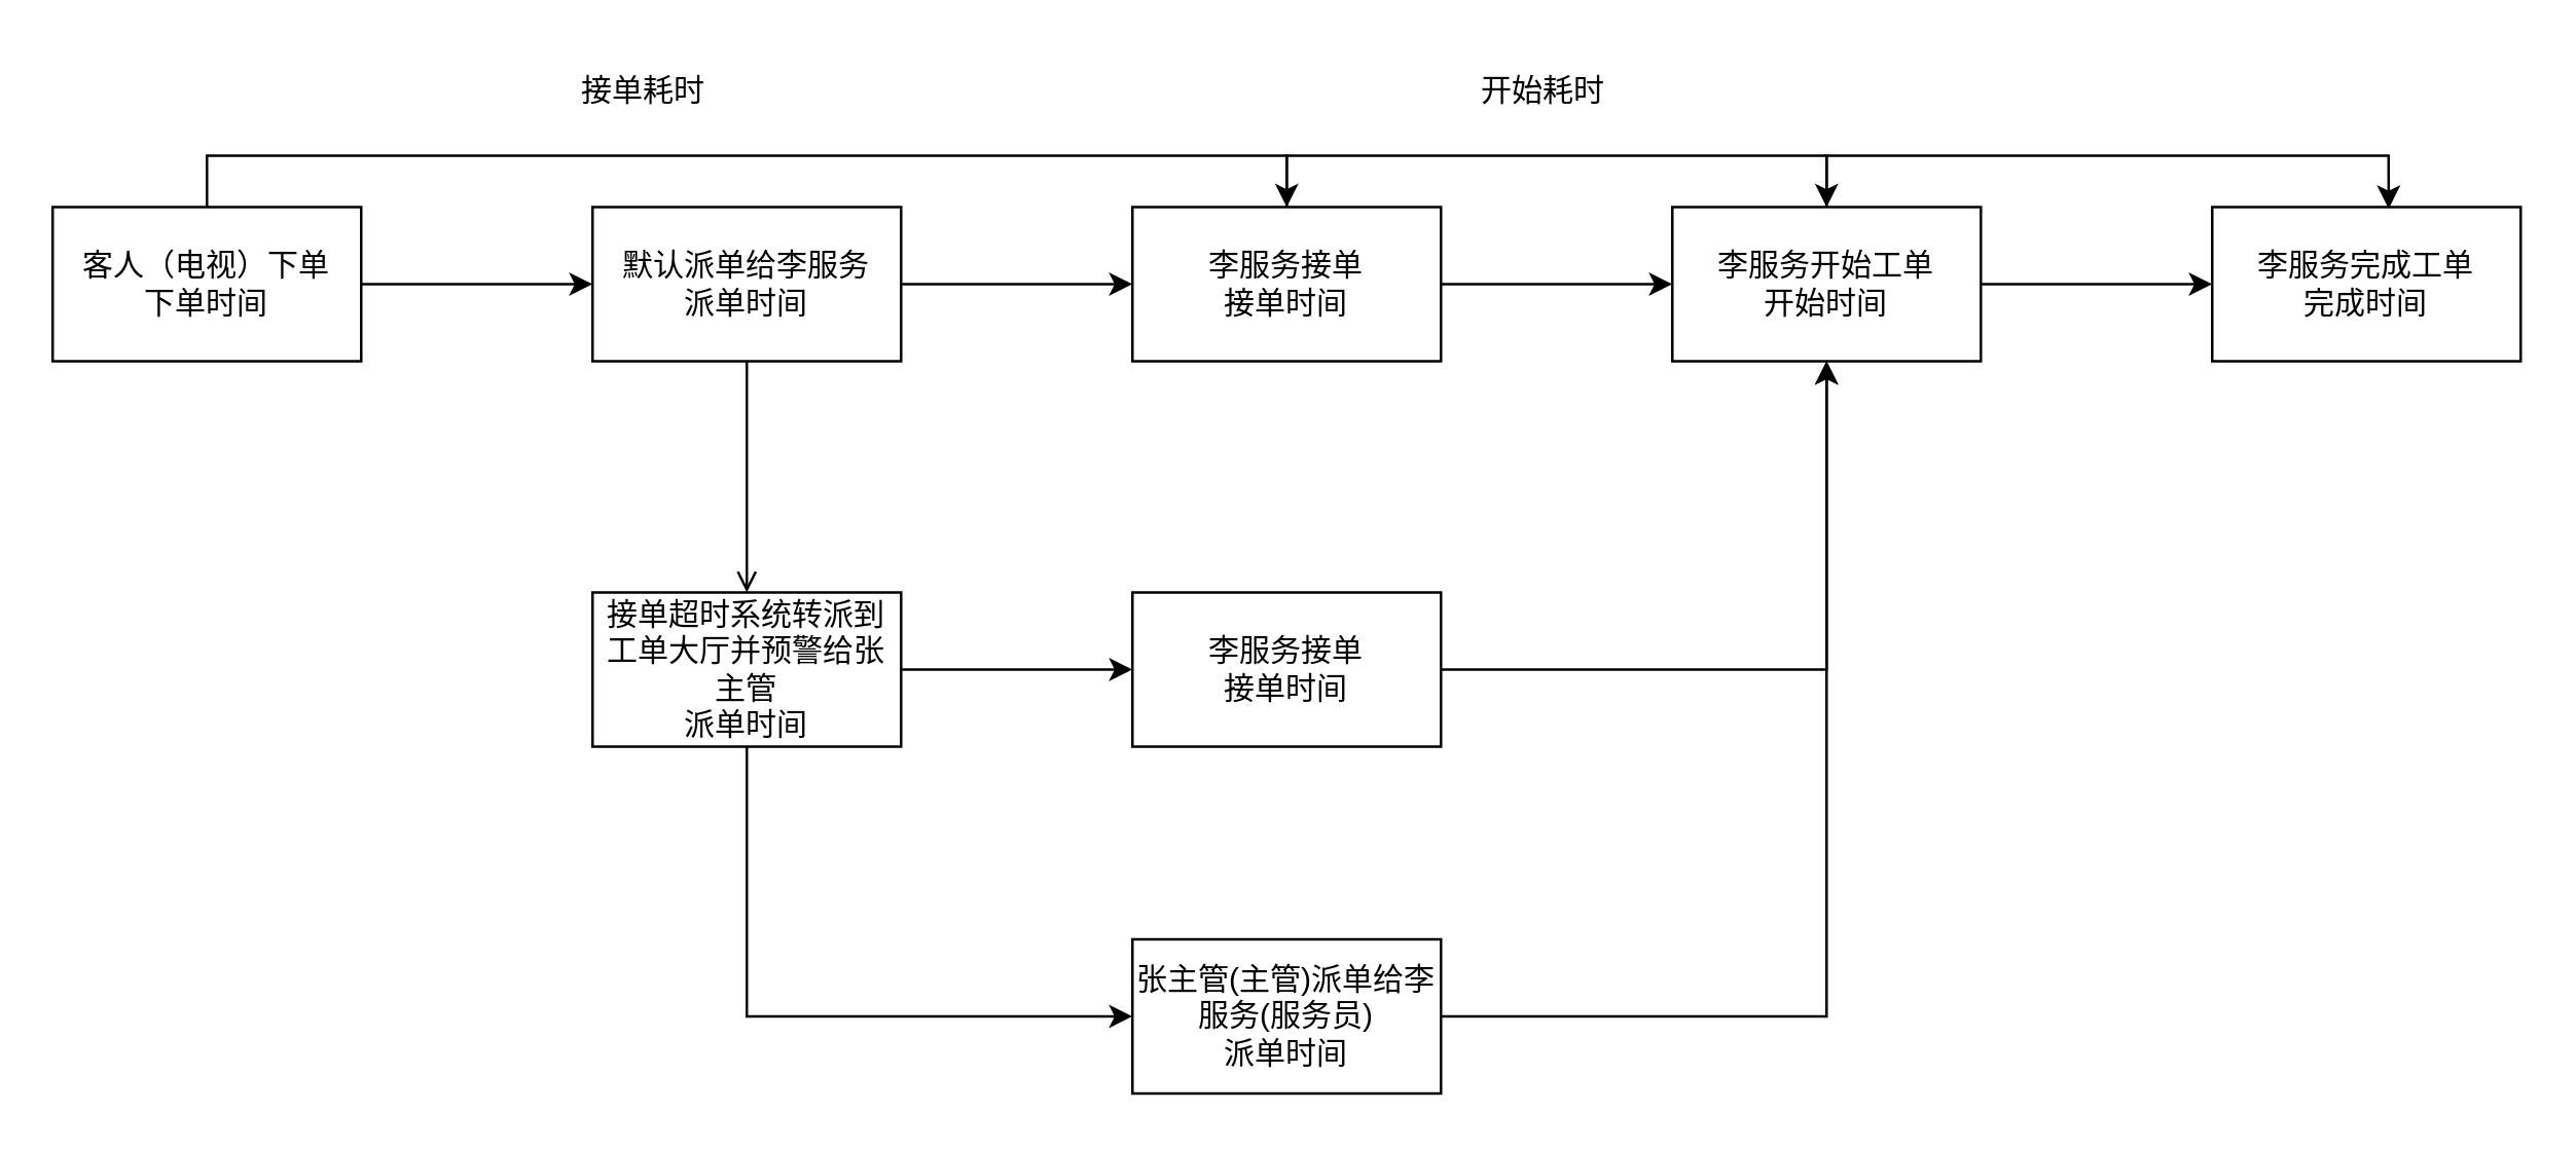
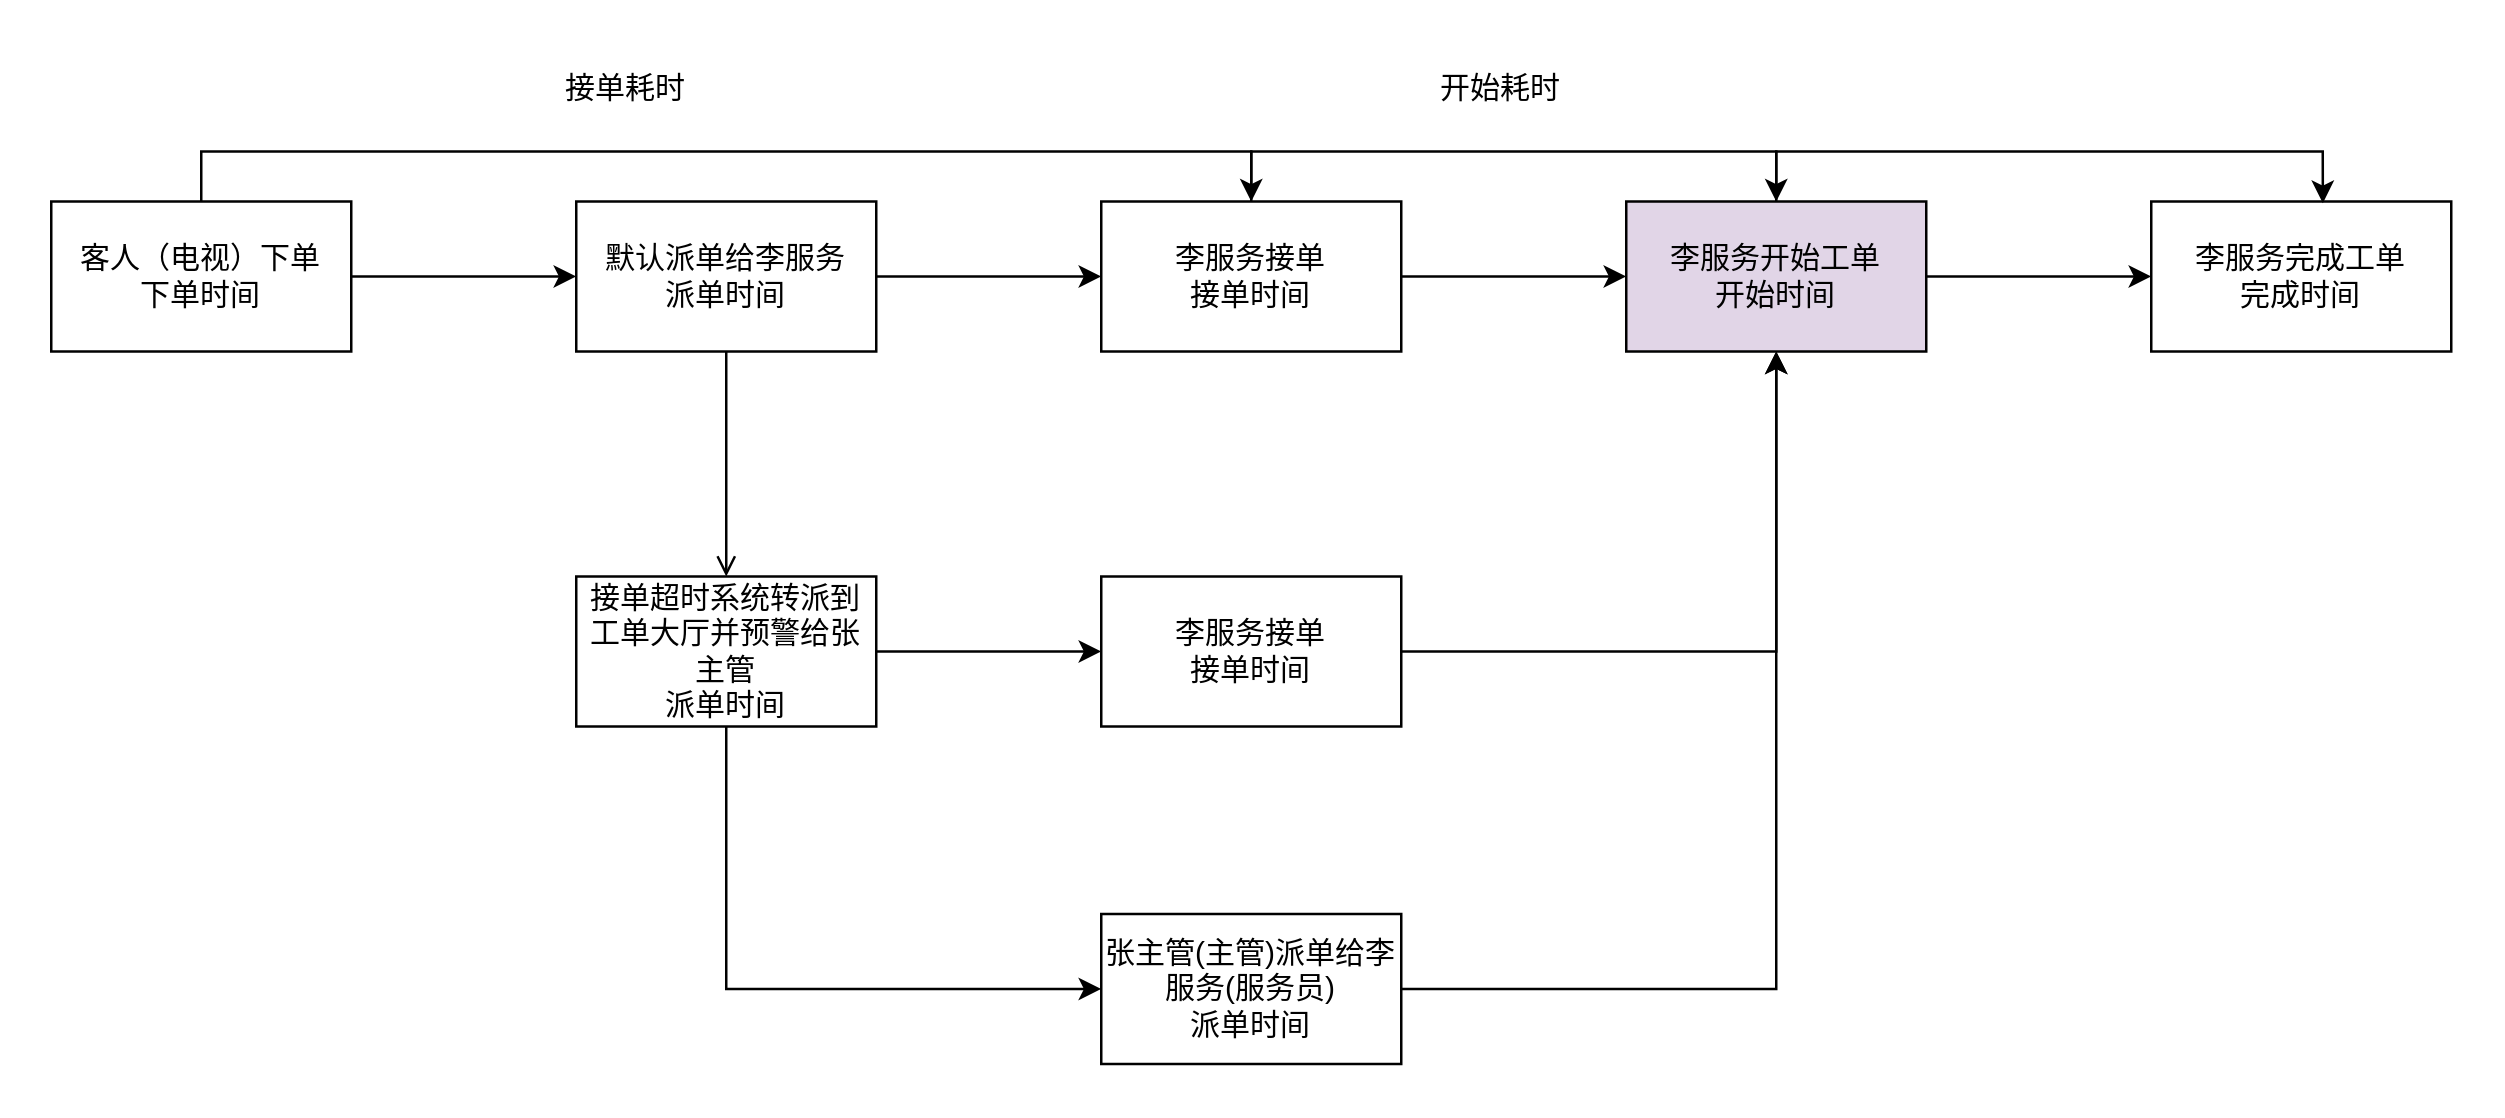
- <mxCell id="12" value="&lt;div&gt;李服务开始工单&lt;/div&gt;&lt;div&gt;开始时间&lt;/div&gt;" style="rounded=0;whiteSpace=wrap;html=1;" vertex="1" parent="1"><mxGeometry x="650" y="80" width="120" height="60" as="geometry" /></mxCell>
+ <mxCell id="12" value="&lt;div&gt;李服务开始工单&lt;/div&gt;&lt;div&gt;开始时间&lt;/div&gt;" style="rounded=0;whiteSpace=wrap;html=1;fillColor=#e1d5e7;" vertex="1" parent="1"><mxGeometry x="650" y="80" width="120" height="60" as="geometry" /></mxCell>
